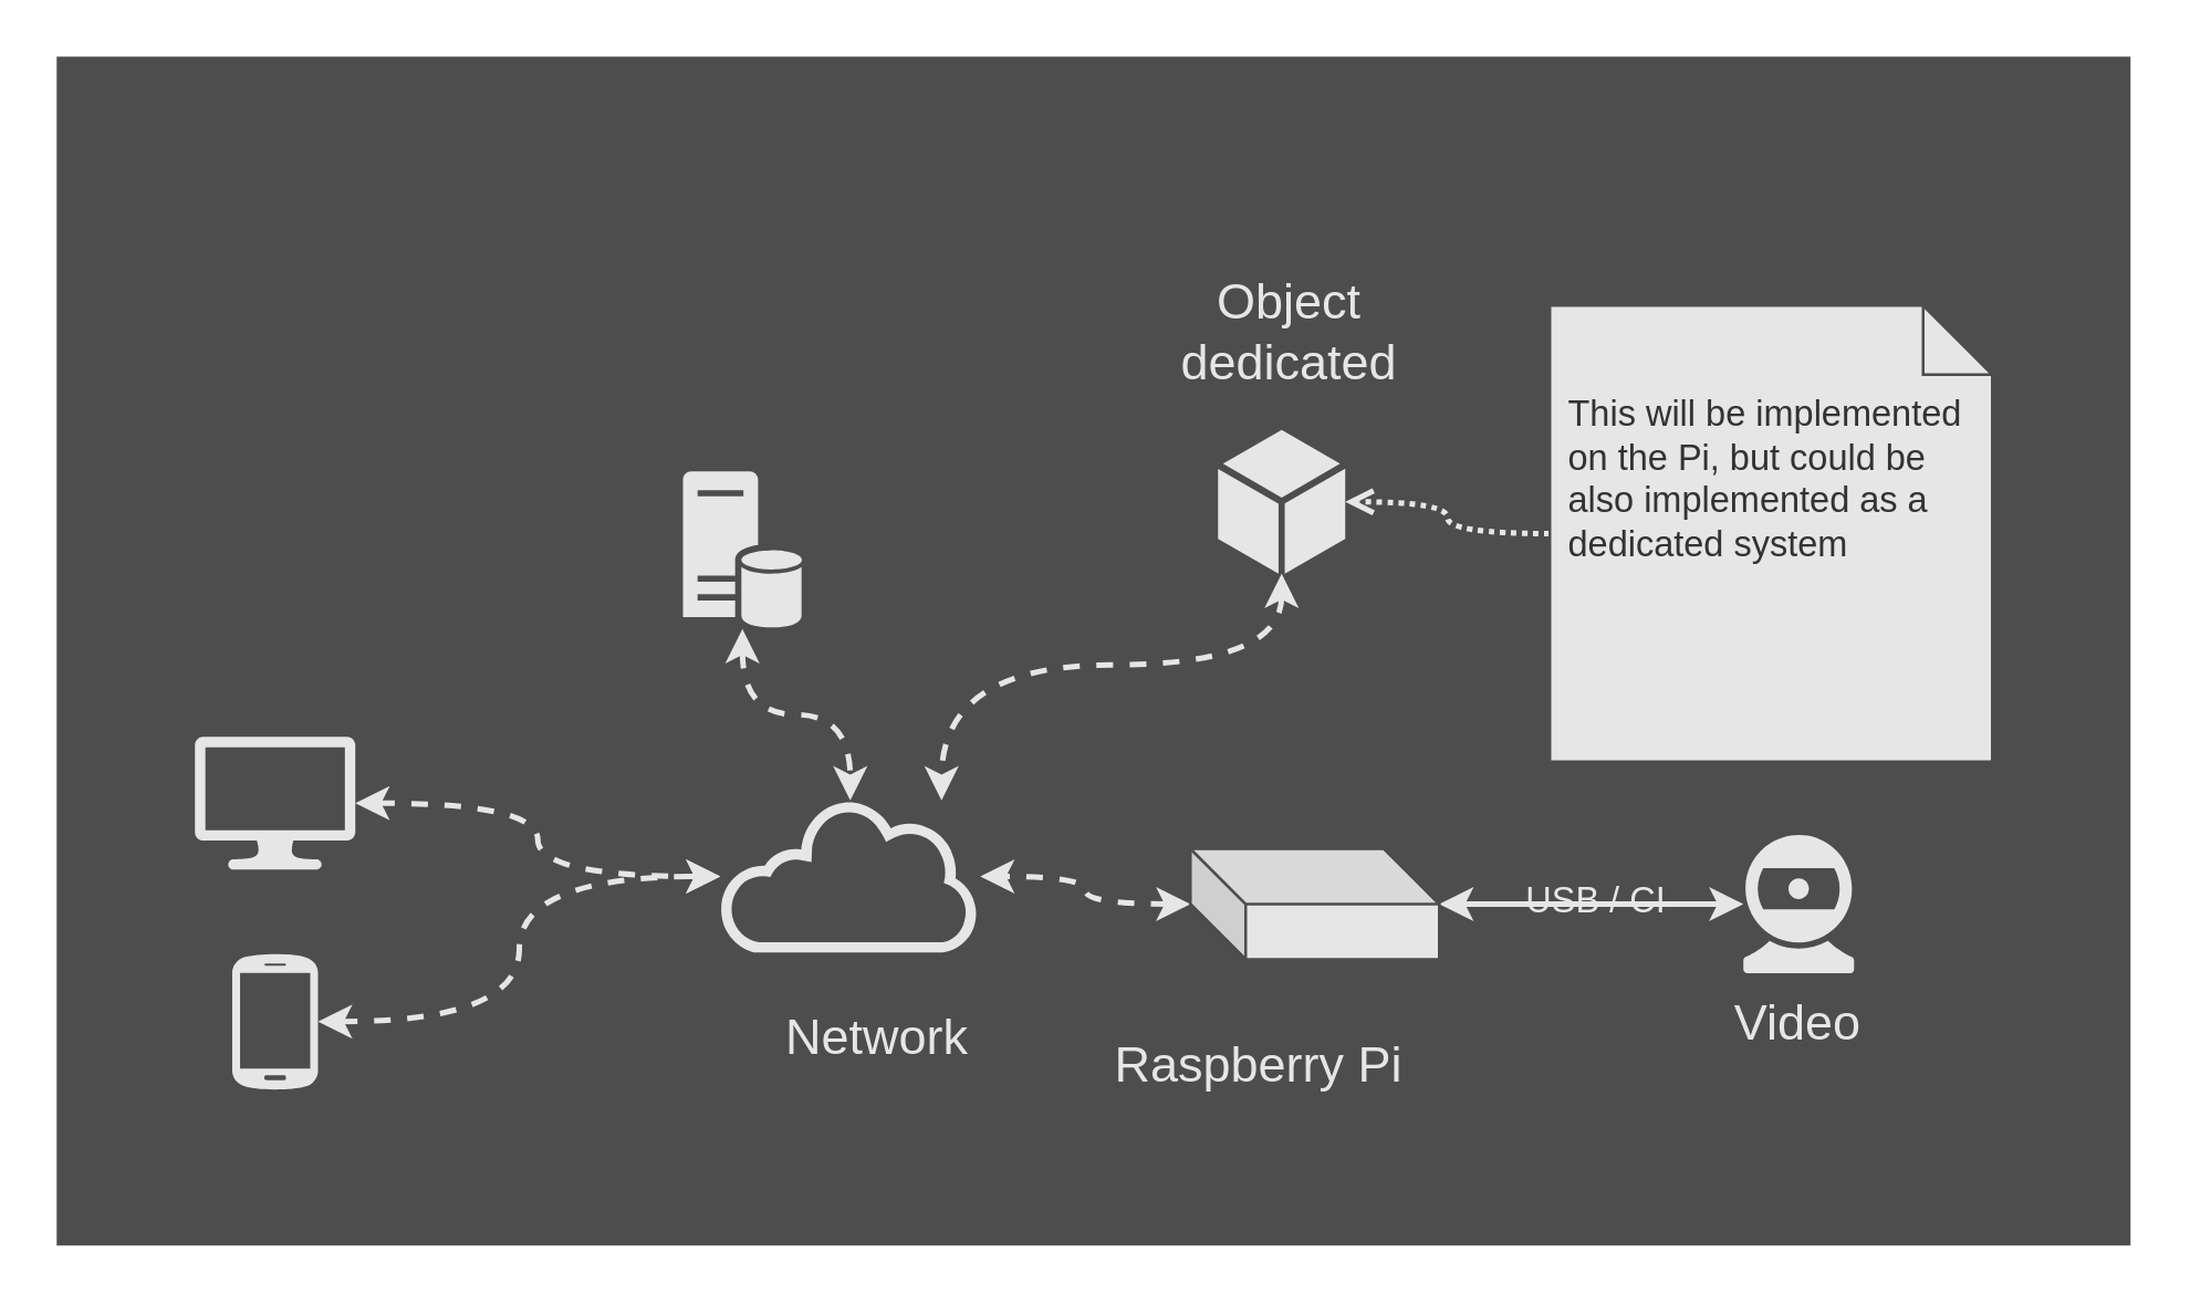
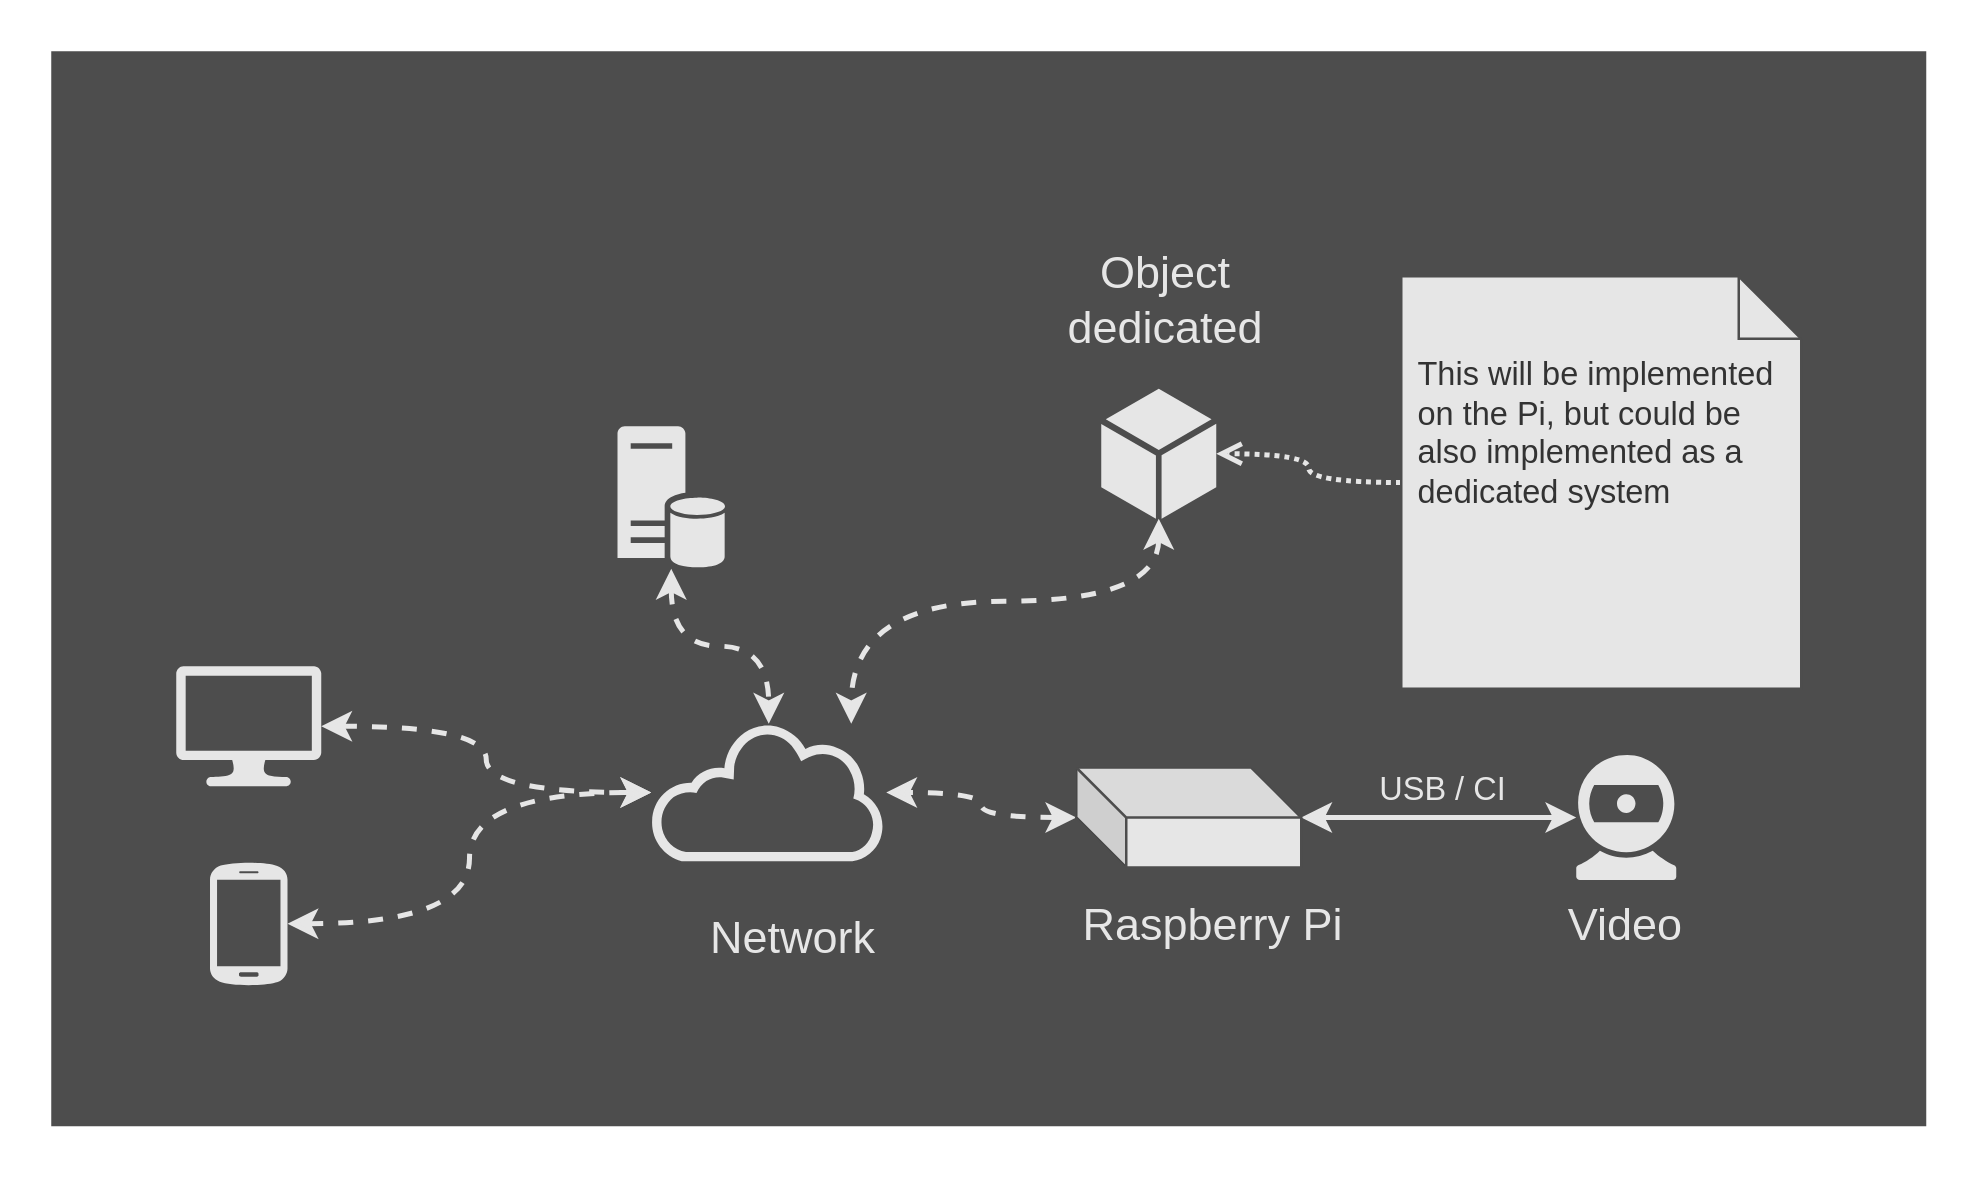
- <mxCell id="23" value="USB / CI" style="text;html=1;strokeColor=none;fillColor=none;align=center;verticalAlign=middle;whiteSpace=wrap;rounded=0;fontSize=13;fontColor=#E6E6E6;" parent="1" vertex="1"><mxGeometry x="537" y="314.5" width="80" height="20" as="geometry" /></mxCell>
+ <mxCell id="23" value="USB / CI" style="text;html=1;strokeColor=none;fillColor=none;align=center;verticalAlign=middle;whiteSpace=wrap;rounded=0;fontSize=13;fontColor=#E6E6E6;" parent="1" vertex="1"><mxGeometry x="537" y="304.5" width="80" height="20" as="geometry" /></mxCell>
- <mxCell id="13" value="Raspberry Pi" style="text;html=1;strokeColor=none;fillColor=none;align=center;verticalAlign=middle;whiteSpace=wrap;rounded=0;fontSize=18;fontColor=#E6E6E6;" parent="1" vertex="1"><mxGeometry x="400" y="375" width="110" height="20" as="geometry" /></mxCell>
+ <mxCell id="13" value="Raspberry Pi" style="text;html=1;strokeColor=none;fillColor=none;align=center;verticalAlign=middle;whiteSpace=wrap;rounded=0;fontSize=18;fontColor=#E6E6E6;" parent="1" vertex="1"><mxGeometry x="430" y="360" width="110" height="20" as="geometry" /></mxCell>
